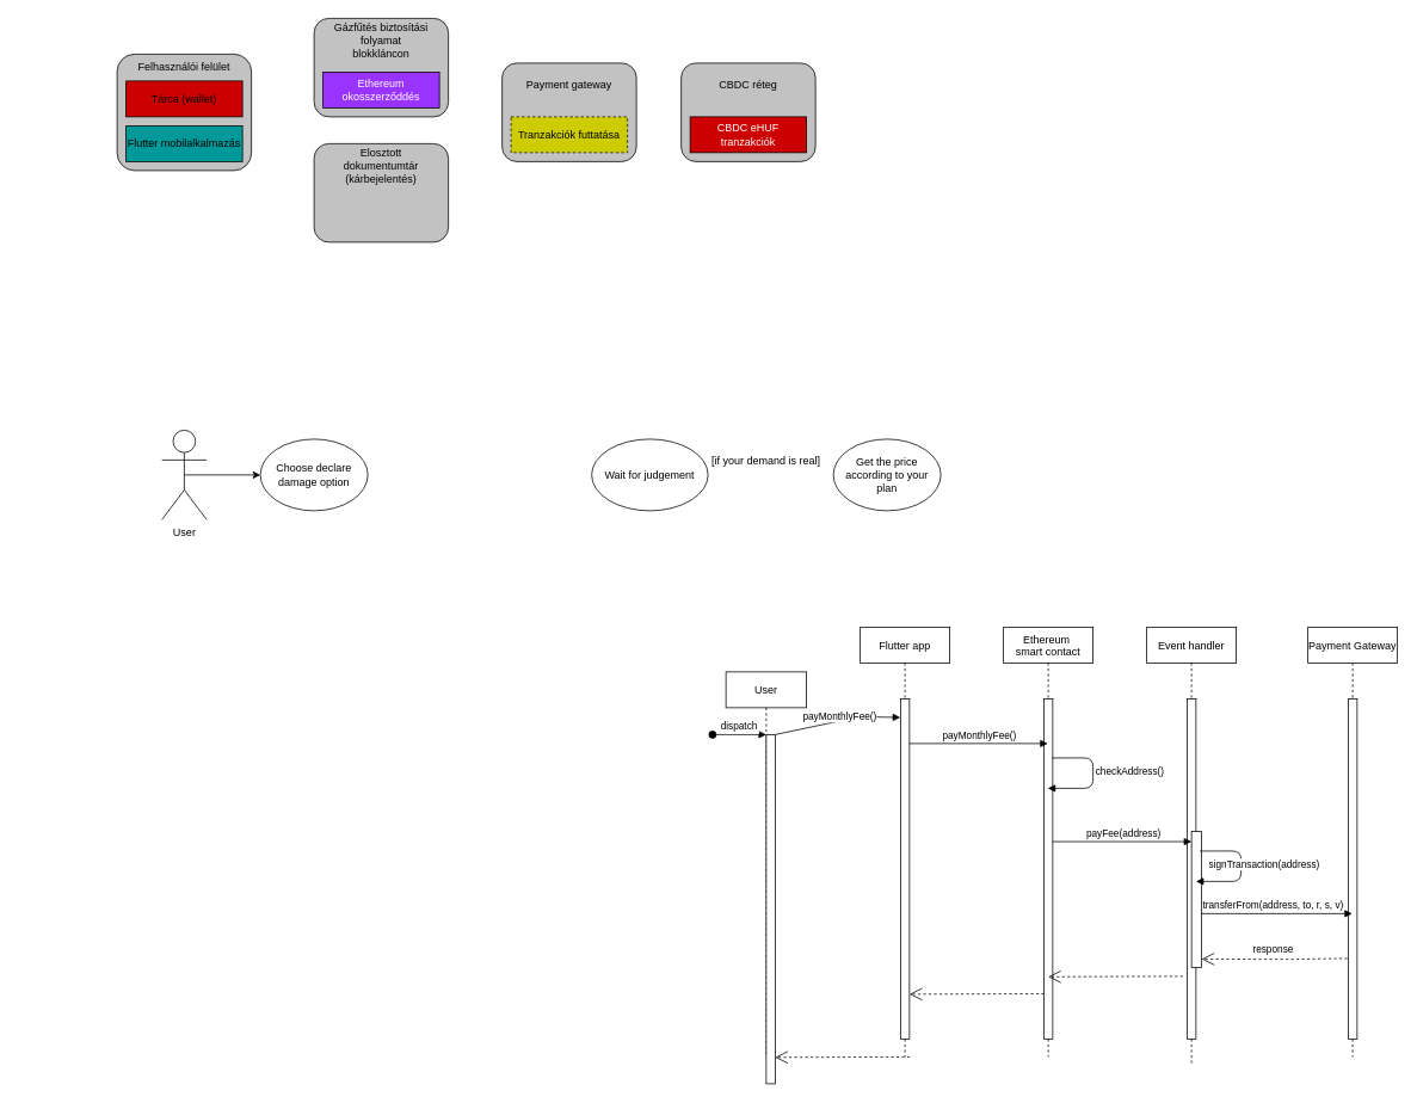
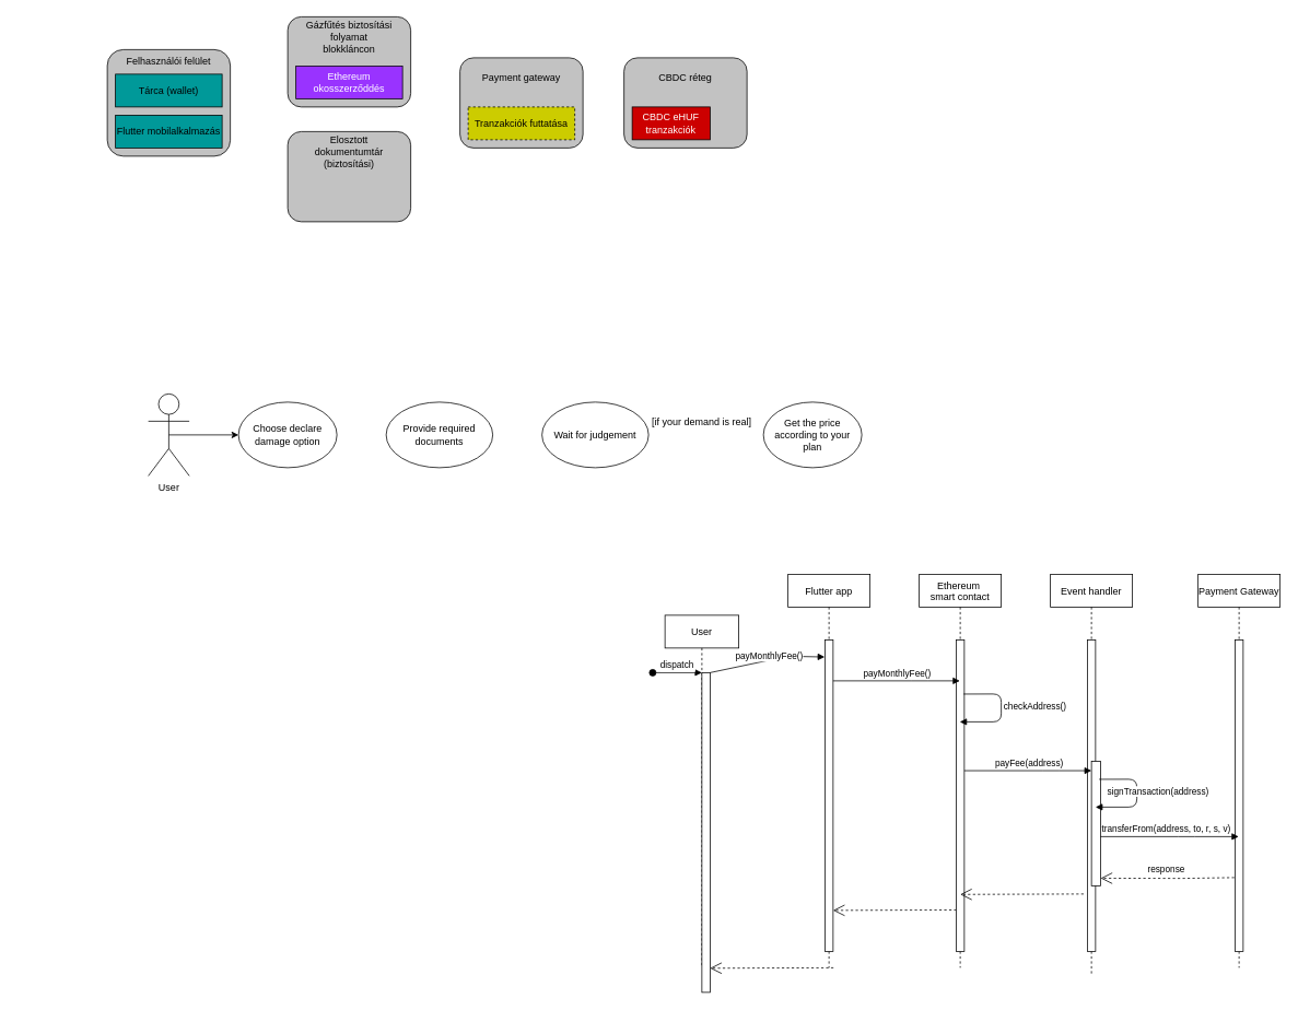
- <mxCell id="4" value="Tárca (wallet)" style="rounded=0;whiteSpace=wrap;html=1;fillColor=#cc0000;strokeColor=#000000;shadow=0;textColor=#000000;" vertex="1" parent="1"><mxGeometry x="140" y="90" width="130" height="40" as="geometry" /></mxCell>
+ <mxCell id="4" value="Tárca (wallet)" style="rounded=0;whiteSpace=wrap;html=1;fillColor=#009999;strokeColor=#000000;shadow=0;textColor=#000000;" vertex="1" parent="1"><mxGeometry x="140" y="90" width="130" height="40" as="geometry" /></mxCell>
- <mxCell id="14" value="&lt;font color=&quot;#ffffff&quot;&gt;CBDC eHUF tranzakciók&lt;/font&gt;" style="rounded=0;whiteSpace=wrap;html=1;fillColor=#CC0000;strokeColor=#000000;shadow=0;textColor=#000000;" vertex="1" parent="1"><mxGeometry x="770" y="130" width="130" height="40" as="geometry" /></mxCell>
+ <mxCell id="14" value="&lt;font color=&quot;#ffffff&quot;&gt;CBDC eHUF tranzakciók&lt;/font&gt;" style="rounded=0;whiteSpace=wrap;html=1;fillColor=#CC0000;strokeColor=#000000;shadow=0;textColor=#000000;" vertex="1" parent="1"><mxGeometry x="770" y="130" width="95" height="40" as="geometry" /></mxCell>
- <mxCell id="17" value="Elosztott dokumentumtár (kárbejelentés)" style="text;html=1;strokeColor=none;fillColor=none;align=center;verticalAlign=middle;whiteSpace=wrap;rounded=0;" vertex="1" parent="1"><mxGeometry x="370" y="170" width="110" height="30" as="geometry" /></mxCell>
+ <mxCell id="17" value="Elosztott dokumentumtár (biztosítási)" style="text;html=1;strokeColor=none;fillColor=none;align=center;verticalAlign=middle;whiteSpace=wrap;rounded=0;" vertex="1" parent="1"><mxGeometry x="370" y="170" width="110" height="30" as="geometry" /></mxCell>
+ <mxCell id="21" value="Provide required documents" style="ellipse;whiteSpace=wrap;html=1;" vertex="1" parent="1"><mxGeometry x="470" y="490" width="130" height="80" as="geometry" /></mxCell>
